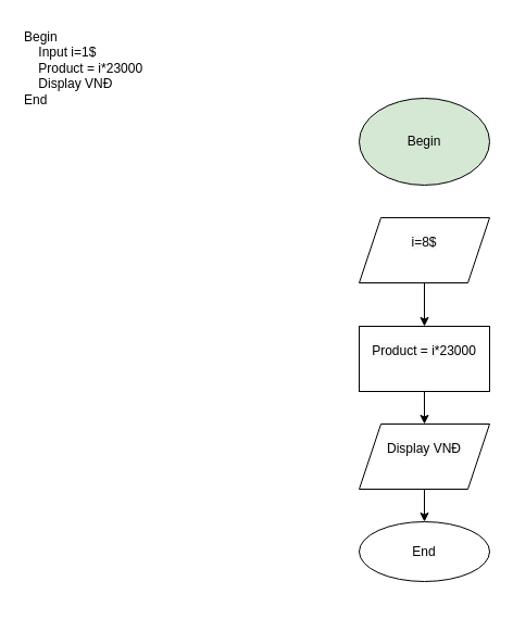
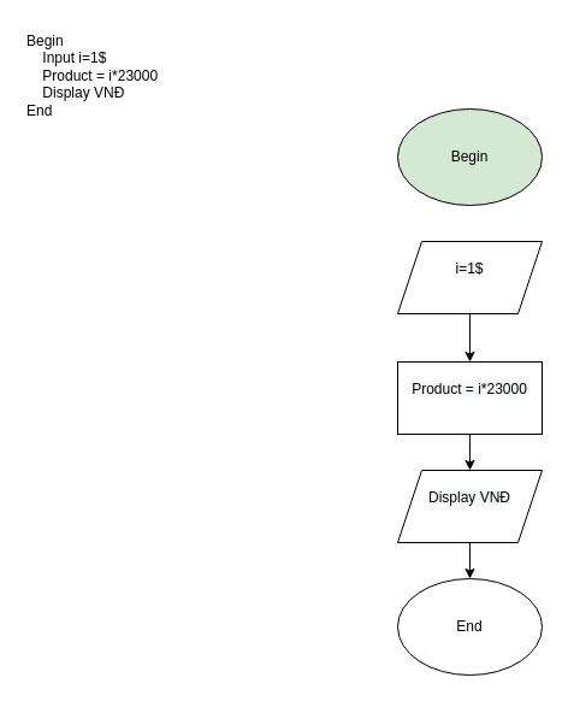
- <mxCell id="5" value="&#10;&lt;span style=&quot;color: rgb(0, 0, 0); font-family: Helvetica; font-size: 12px; font-style: normal; font-variant-ligatures: normal; font-variant-caps: normal; font-weight: 400; letter-spacing: normal; orphans: 2; text-align: left; text-indent: 0px; text-transform: none; widows: 2; word-spacing: 0px; -webkit-text-stroke-width: 0px; background-color: rgb(248, 249, 250); text-decoration-thickness: initial; text-decoration-style: initial; text-decoration-color: initial; float: none; display: inline !important;&quot;&gt;i=8$&lt;/span&gt;&#10;&#10;" style="shape=parallelogram;perimeter=parallelogramPerimeter;whiteSpace=wrap;html=1;fixedSize=1;" vertex="1" parent="1"><mxGeometry x="330" y="200" width="120" height="60" as="geometry" /></mxCell>
+ <mxCell id="5" value="&#10;&lt;span style=&quot;color: rgb(0, 0, 0); font-family: Helvetica; font-size: 12px; font-style: normal; font-variant-ligatures: normal; font-variant-caps: normal; font-weight: 400; letter-spacing: normal; orphans: 2; text-align: left; text-indent: 0px; text-transform: none; widows: 2; word-spacing: 0px; -webkit-text-stroke-width: 0px; background-color: rgb(248, 249, 250); text-decoration-thickness: initial; text-decoration-style: initial; text-decoration-color: initial; float: none; display: inline !important;&quot;&gt;i=1$&lt;/span&gt;&#10;&#10;" style="shape=parallelogram;perimeter=parallelogramPerimeter;whiteSpace=wrap;html=1;fixedSize=1;" vertex="1" parent="1"><mxGeometry x="330" y="200" width="120" height="60" as="geometry" /></mxCell>
- <mxCell id="10" value="End" style="ellipse;whiteSpace=wrap;html=1;" vertex="1" parent="1"><mxGeometry x="330" y="480" width="120" height="55" as="geometry" /></mxCell>
+ <mxCell id="10" value="End" style="ellipse;whiteSpace=wrap;html=1;" vertex="1" parent="1"><mxGeometry x="330" y="480" width="120" height="80" as="geometry" /></mxCell>
